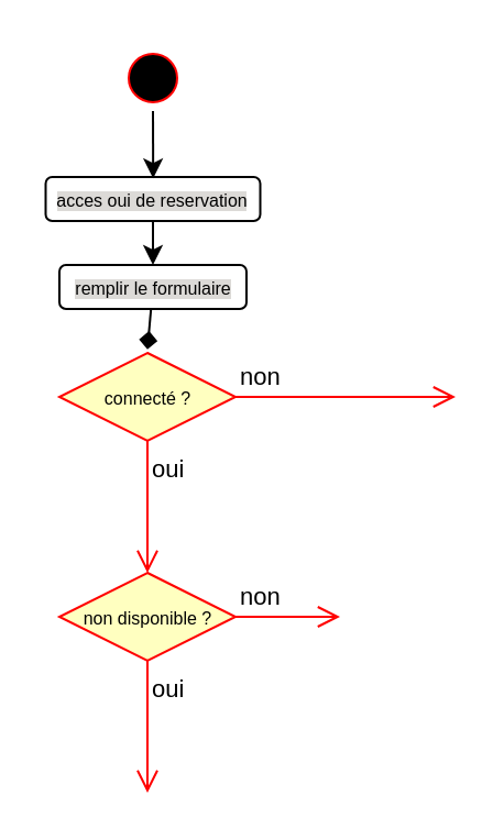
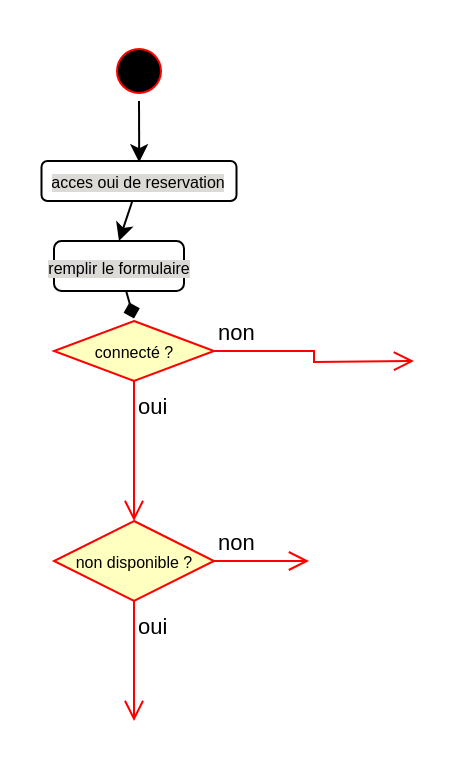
- <mxCell id="6" value="&lt;span data-darkreader-inline-bgcolor=&quot;&quot; style=&quot;font-size: 8px; text-wrap: nowrap; background-color: rgb(220, 218, 215); --darkreader-inline-bgcolor: #c2beb9;&quot;&gt;remplir le formulaire&lt;/span&gt;" style="rounded=1;whiteSpace=wrap;html=1;" vertex="1" parent="1"><mxGeometry x="26.5" y="120" width="85" height="20" as="geometry" /></mxCell>
+ <mxCell id="6" value="&lt;span data-darkreader-inline-bgcolor=&quot;&quot; style=&quot;font-size: 8px; text-wrap: nowrap; background-color: rgb(220, 218, 215); --darkreader-inline-bgcolor: #c2beb9;&quot;&gt;remplir le formulaire&lt;/span&gt;" style="rounded=1;whiteSpace=wrap;html=1;" vertex="1" parent="1"><mxGeometry x="26.5" y="120" width="65" height="25" as="geometry" /></mxCell>
- <mxCell id="7" value="&lt;font style=&quot;font-size: 8px;&quot;&gt;connecté ?&lt;/font&gt;" style="rhombus;whiteSpace=wrap;html=1;fontColor=#000000;fillColor=#ffffc0;strokeColor=#ff0000;" vertex="1" parent="1"><mxGeometry x="26.5" y="160" width="80" height="40" as="geometry" /></mxCell>
+ <mxCell id="7" value="&lt;font style=&quot;font-size: 8px;&quot;&gt;connecté ?&lt;/font&gt;" style="rhombus;whiteSpace=wrap;html=1;fontColor=#000000;fillColor=#ffffc0;strokeColor=#ff0000;" vertex="1" parent="1"><mxGeometry x="26.5" y="160" width="80" height="30" as="geometry" /></mxCell>
